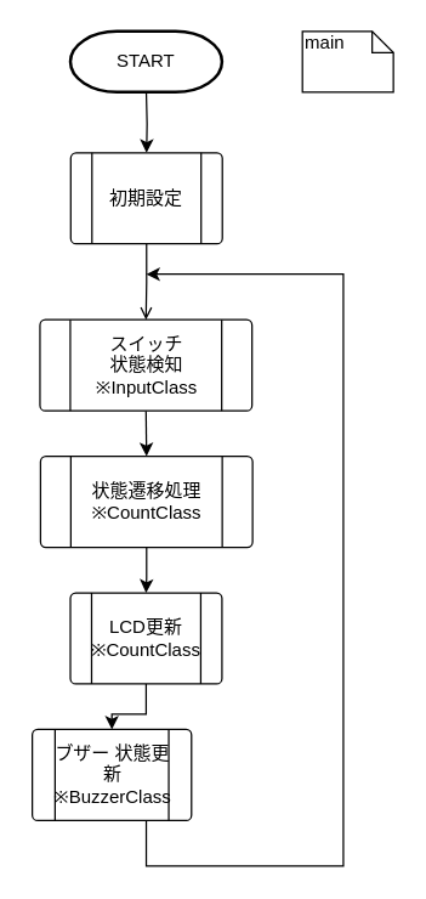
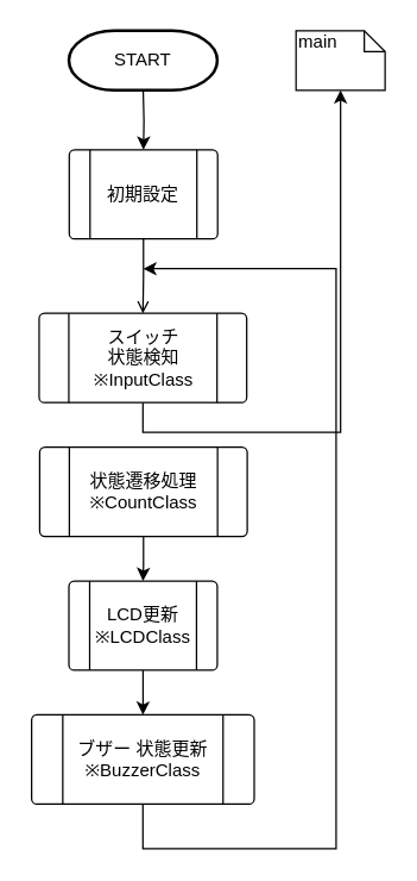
- <mxCell id="4" value="" style="edgeStyle=orthogonalEdgeStyle;rounded=0;orthogonalLoop=1;jettySize=auto;html=1;exitX=0.5;exitY=1;exitDx=0;exitDy=0;entryX=0.5;entryY=0;entryDx=0;entryDy=0;" parent="1" source="5" target="13" edge="1"><mxGeometry relative="1" as="geometry"><mxPoint x="96" y="250" as="sourcePoint" /><mxPoint x="96.18" y="330" as="targetPoint" /></mxGeometry></mxCell>
+ <mxCell id="4" value="" style="edgeStyle=orthogonalEdgeStyle;rounded=0;orthogonalLoop=1;jettySize=auto;html=1;exitX=0.5;exitY=1;exitDx=0;exitDy=0;" parent="1" source="5" target="14" edge="1"><mxGeometry relative="1" as="geometry"><mxPoint x="96" y="250" as="sourcePoint" /><mxPoint x="96.18" y="330" as="targetPoint" /></mxGeometry></mxCell>
- <mxCell id="7" value="LCD更新&lt;br&gt;※CountClass" style="verticalLabelPosition=middle;verticalAlign=middle;html=1;shape=process;whiteSpace=wrap;rounded=1;size=0.14;arcSize=6;labelPosition=center;align=center;" parent="1" vertex="1"><mxGeometry x="45.94" y="390" width="100" height="60" as="geometry" /></mxCell>
+ <mxCell id="7" value="LCD更新&lt;br&gt;※LCDClass" style="verticalLabelPosition=middle;verticalAlign=middle;html=1;shape=process;whiteSpace=wrap;rounded=1;size=0.14;arcSize=6;labelPosition=center;align=center;" parent="1" vertex="1"><mxGeometry x="45.94" y="390" width="100" height="60" as="geometry" /></mxCell>
- <mxCell id="9" value="ブザー 状態更新&lt;br&gt;※BuzzerClass" style="verticalLabelPosition=middle;verticalAlign=middle;html=1;shape=process;whiteSpace=wrap;rounded=1;size=0.14;arcSize=6;labelPosition=center;align=center;" parent="1" vertex="1"><mxGeometry x="20.82" y="480" width="105" height="60" as="geometry" /></mxCell>
+ <mxCell id="9" value="ブザー 状態更新&lt;br&gt;※BuzzerClass" style="verticalLabelPosition=middle;verticalAlign=middle;html=1;shape=process;whiteSpace=wrap;rounded=1;size=0.14;arcSize=6;labelPosition=center;align=center;" parent="1" vertex="1"><mxGeometry x="20.82" y="480" width="150" height="60" as="geometry" /></mxCell>
